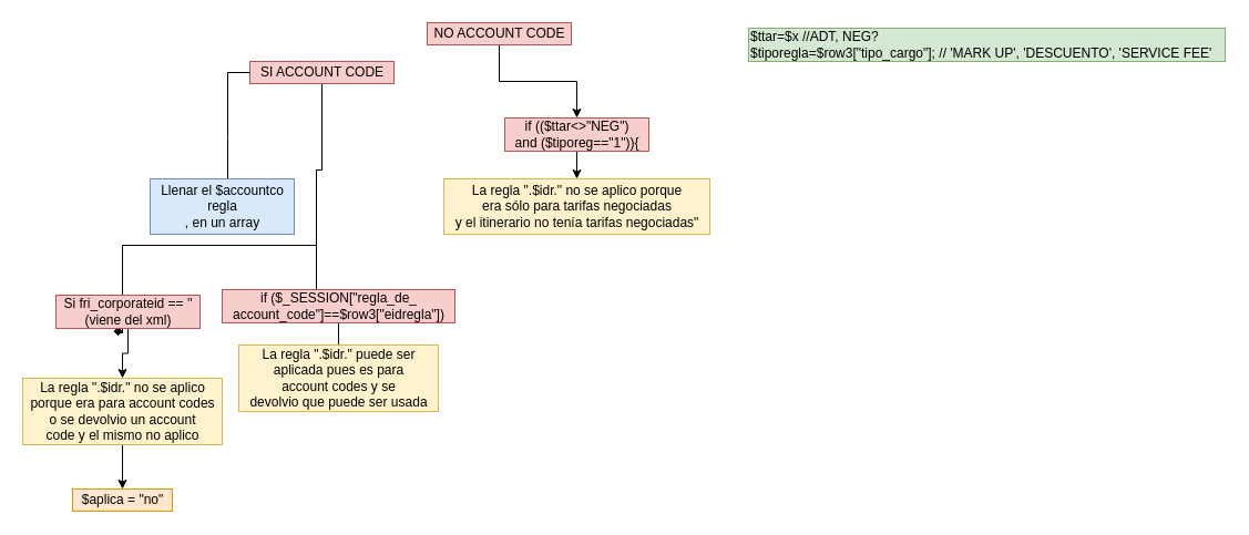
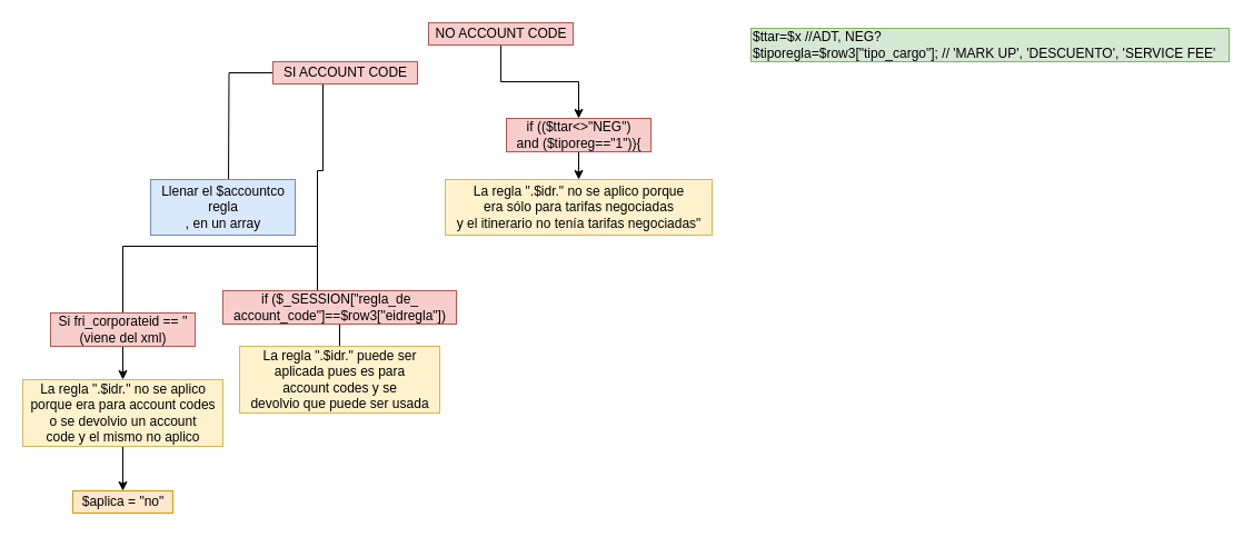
- <mxCell id="4" value="&lt;font style=&quot;vertical-align: inherit&quot;&gt;&lt;font style=&quot;vertical-align: inherit&quot;&gt;SI ACCOUNT CODE&lt;br&gt;&lt;/font&gt;&lt;/font&gt;" style="text;html=1;align=center;verticalAlign=middle;resizable=0;points=[];autosize=1;fillColor=#f8cecc;strokeColor=#b85450;" vertex="1" parent="1"><mxGeometry x="225" y="55" width="130" height="20" as="geometry" /></mxCell>
+ <mxCell id="4" value="&lt;font style=&quot;vertical-align: inherit&quot;&gt;&lt;font style=&quot;vertical-align: inherit&quot;&gt;SI ACCOUNT CODE&lt;br&gt;&lt;/font&gt;&lt;/font&gt;" style="text;html=1;align=center;verticalAlign=middle;resizable=0;points=[];autosize=1;fillColor=#f8cecc;strokeColor=#b85450;" vertex="1" parent="1"><mxGeometry x="245" y="55" width="130" height="20" as="geometry" /></mxCell>
- <mxCell id="6" value="&lt;font style=&quot;vertical-align: inherit&quot;&gt;&lt;font style=&quot;vertical-align: inherit&quot;&gt;Si fri_corporateid == ''&lt;br&gt;(viene del xml)&lt;br&gt;&lt;/font&gt;&lt;/font&gt;" style="text;html=1;align=center;verticalAlign=middle;resizable=0;points=[];autosize=1;fillColor=#f8cecc;strokeColor=#b85450;" vertex="1" parent="1"><mxGeometry x="50" y="266" width="130" height="30" as="geometry" /></mxCell>
+ <mxCell id="6" value="&lt;font style=&quot;vertical-align: inherit&quot;&gt;&lt;font style=&quot;vertical-align: inherit&quot;&gt;Si fri_corporateid == ''&lt;br&gt;(viene del xml)&lt;br&gt;&lt;/font&gt;&lt;/font&gt;" style="text;html=1;align=center;verticalAlign=middle;resizable=0;points=[];autosize=1;fillColor=#f8cecc;strokeColor=#b85450;" vertex="1" parent="1"><mxGeometry x="45" y="281" width="130" height="30" as="geometry" /></mxCell>
